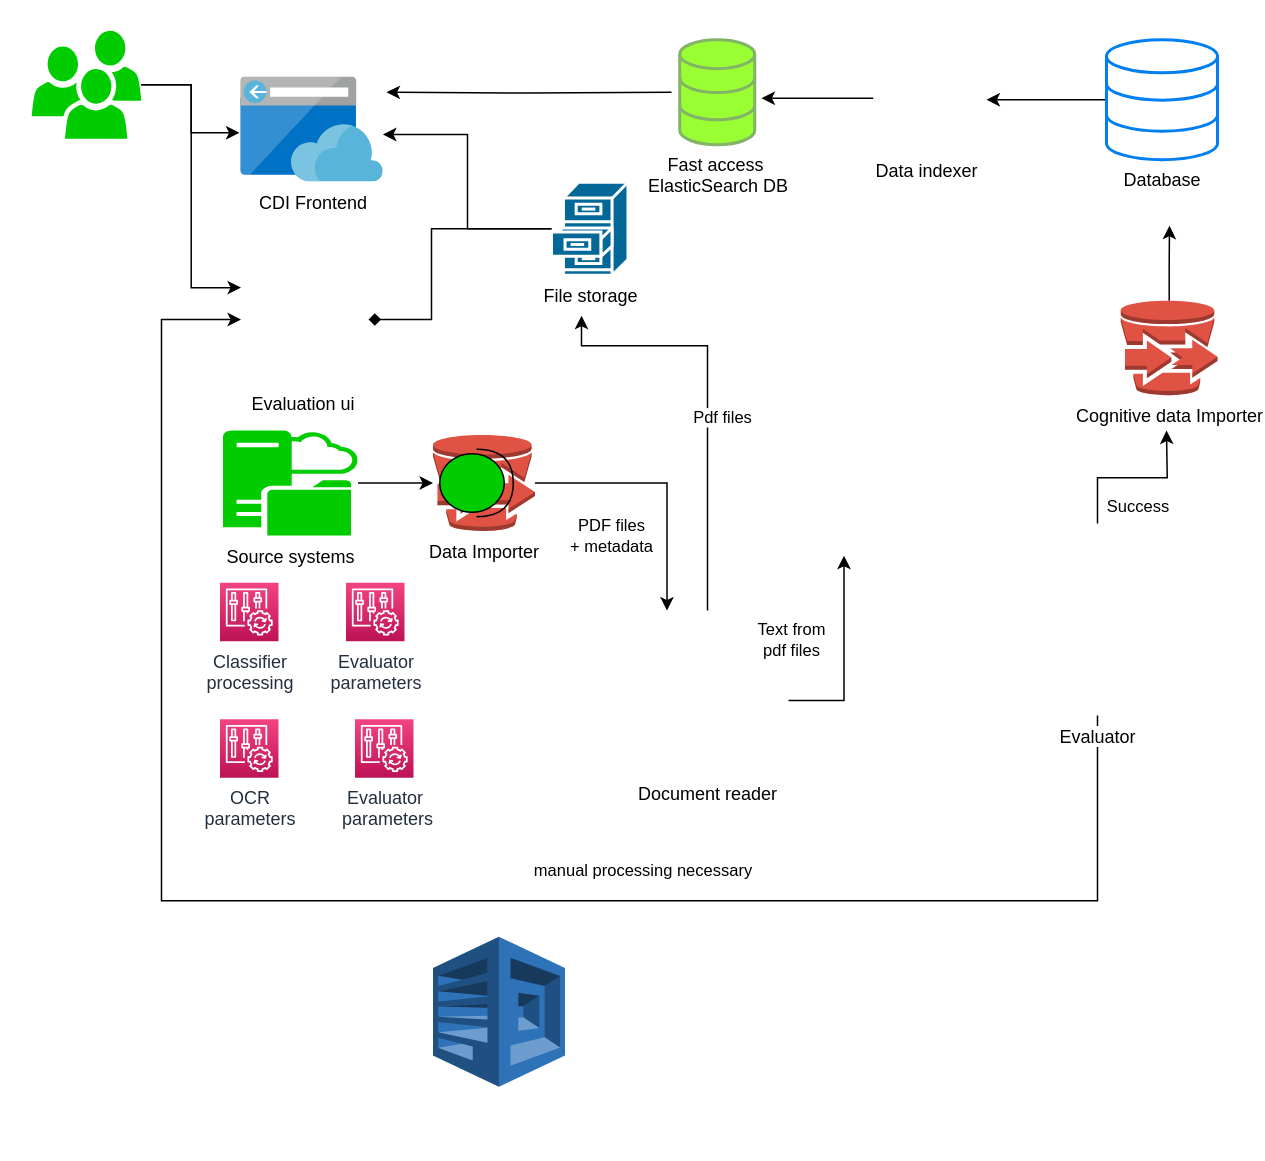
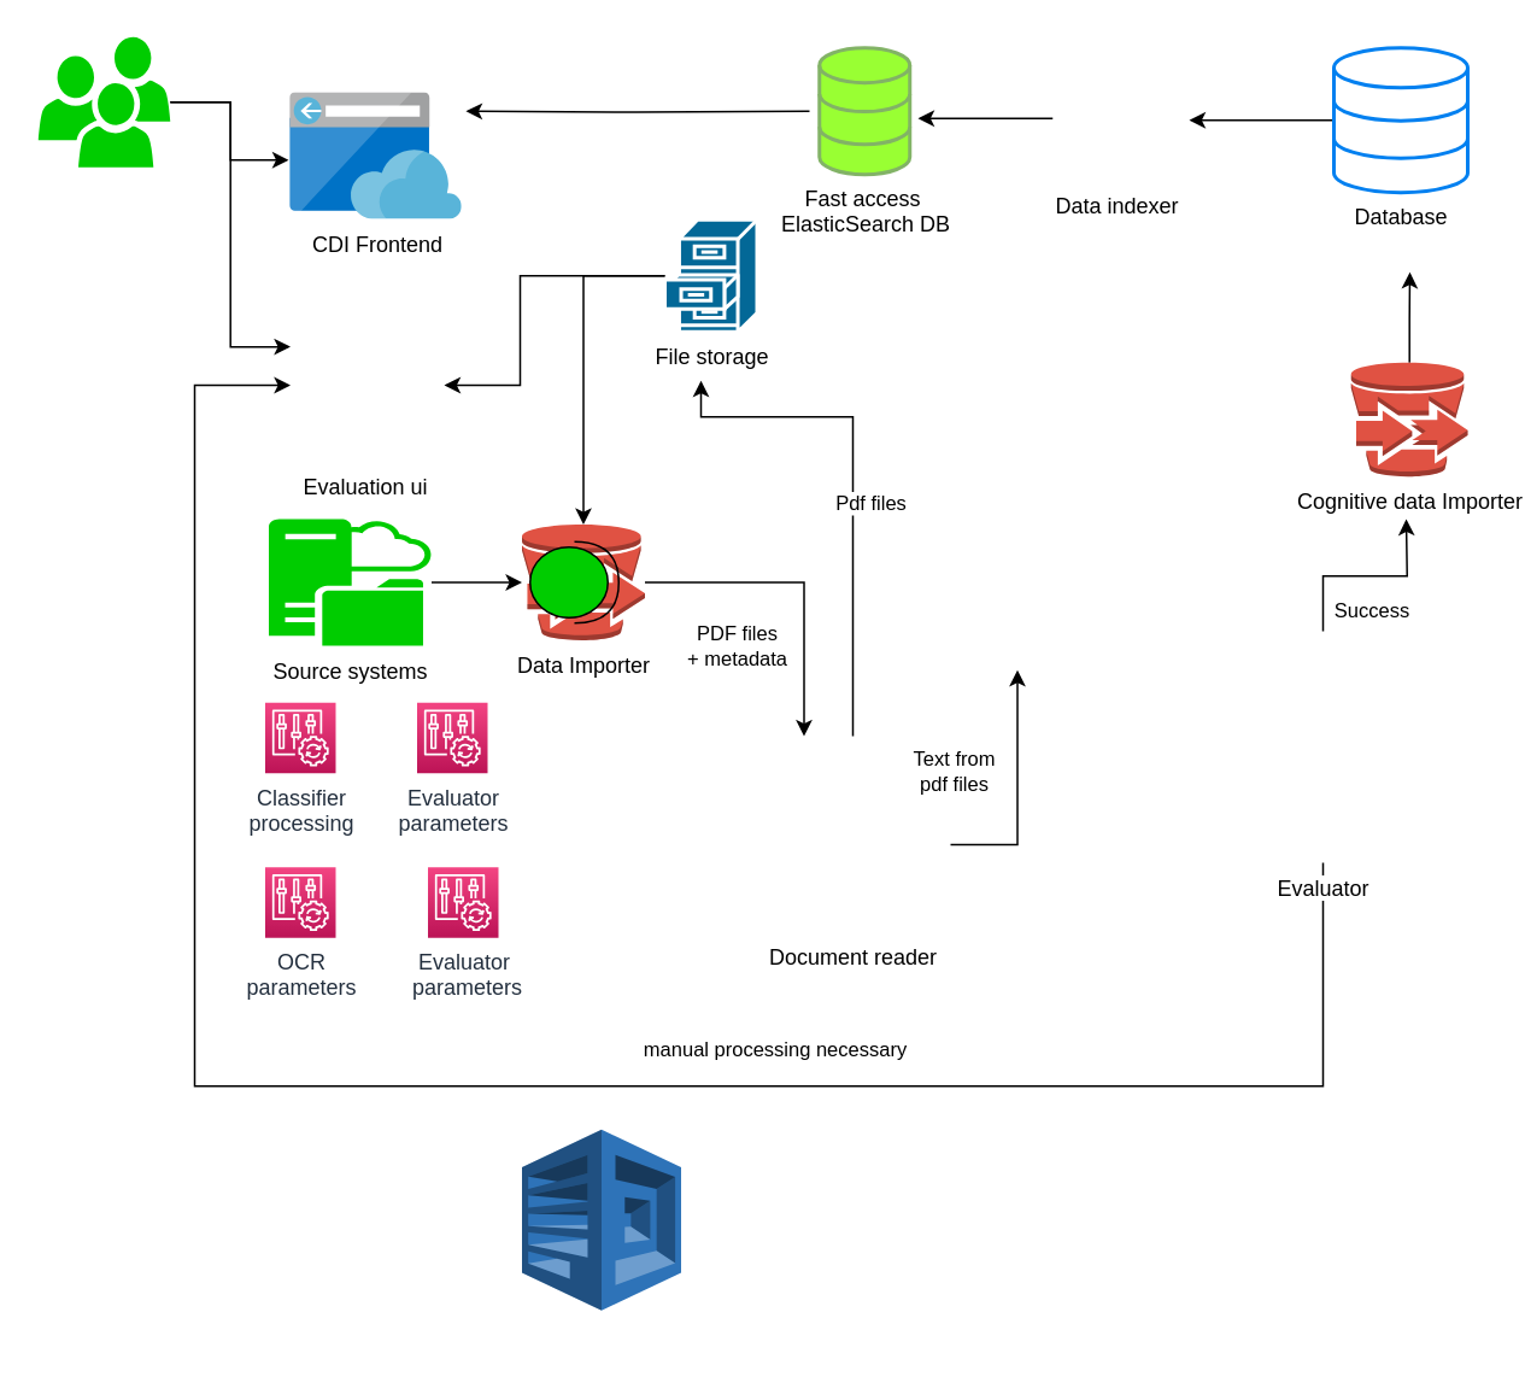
- <mxCell id="28" style="edgeStyle=orthogonalEdgeStyle;rounded=0;orthogonalLoop=1;jettySize=auto;html=1;entryX=0.996;entryY=0.545;entryDx=0;entryDy=0;entryPerimeter=0;" parent="1" source="30" target="6" edge="1"><mxGeometry relative="1" as="geometry" /></mxCell>
+ <mxCell id="28" style="edgeStyle=orthogonalEdgeStyle;rounded=0;orthogonalLoop=1;jettySize=auto;html=1;" parent="1" source="30" target="5" edge="1"><mxGeometry relative="1" as="geometry" /></mxCell>
- <mxCell id="29" style="edgeStyle=orthogonalEdgeStyle;rounded=0;orthogonalLoop=1;jettySize=auto;html=1;entryX=1;entryY=0.5;entryDx=0;entryDy=0;endArrow=diamond;" parent="1" source="30" target="7" edge="1"><mxGeometry relative="1" as="geometry"><Array as="points"><mxPoint x="287" y="152" /><mxPoint x="287" y="213" /></Array></mxGeometry></mxCell>
+ <mxCell id="29" style="edgeStyle=orthogonalEdgeStyle;rounded=0;orthogonalLoop=1;jettySize=auto;html=1;entryX=1;entryY=0.5;entryDx=0;entryDy=0;" parent="1" source="30" target="7" edge="1"><mxGeometry relative="1" as="geometry"><Array as="points"><mxPoint x="287" y="152" /><mxPoint x="287" y="213" /></Array></mxGeometry></mxCell>
